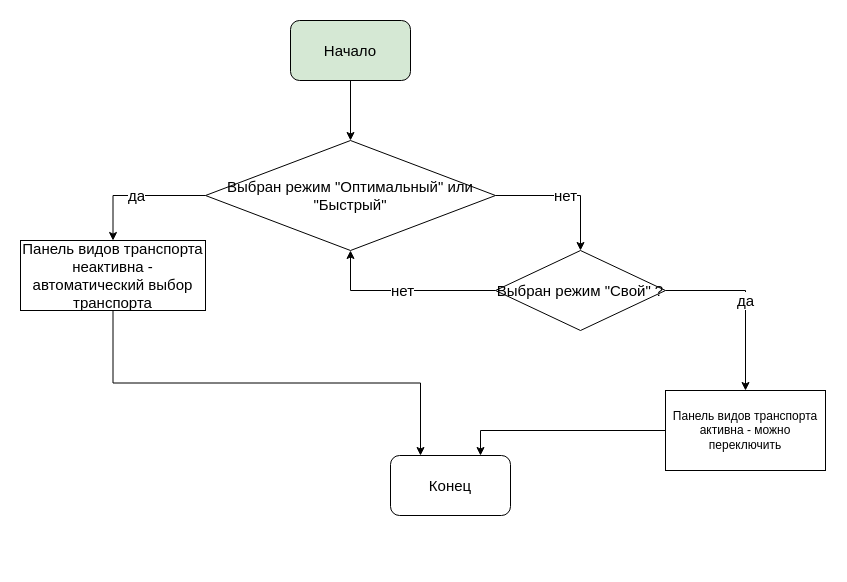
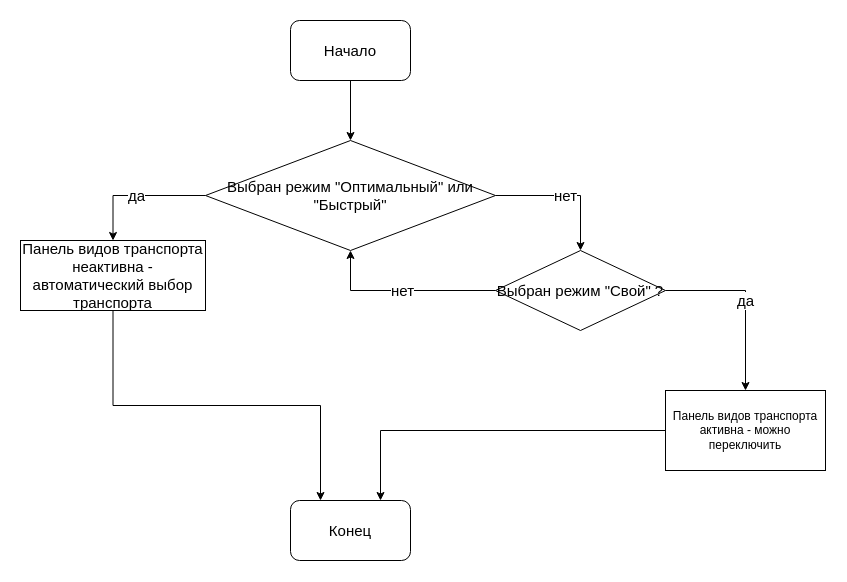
- <mxCell id="3" value="Начало" style="rounded=1;whiteSpace=wrap;html=1;fontSize=15;fillColor=#d5e8d4;" vertex="1" parent="1"><mxGeometry x="290" width="120" height="60" as="geometry" y="20" /></mxCell>
+ <mxCell id="3" value="Начало" style="rounded=1;whiteSpace=wrap;html=1;fontSize=15;" vertex="1" parent="1"><mxGeometry x="290" width="120" height="60" as="geometry" y="20" /></mxCell>
- <mxCell id="14" value="Конец" style="rounded=1;whiteSpace=wrap;html=1;fontSize=15;" vertex="1" parent="1"><mxGeometry x="390" y="455" width="120" height="60" as="geometry" /></mxCell>
+ <mxCell id="14" value="Конец" style="rounded=1;whiteSpace=wrap;html=1;fontSize=15;" vertex="1" parent="1"><mxGeometry x="290" y="500" width="120" height="60" as="geometry" /></mxCell>
